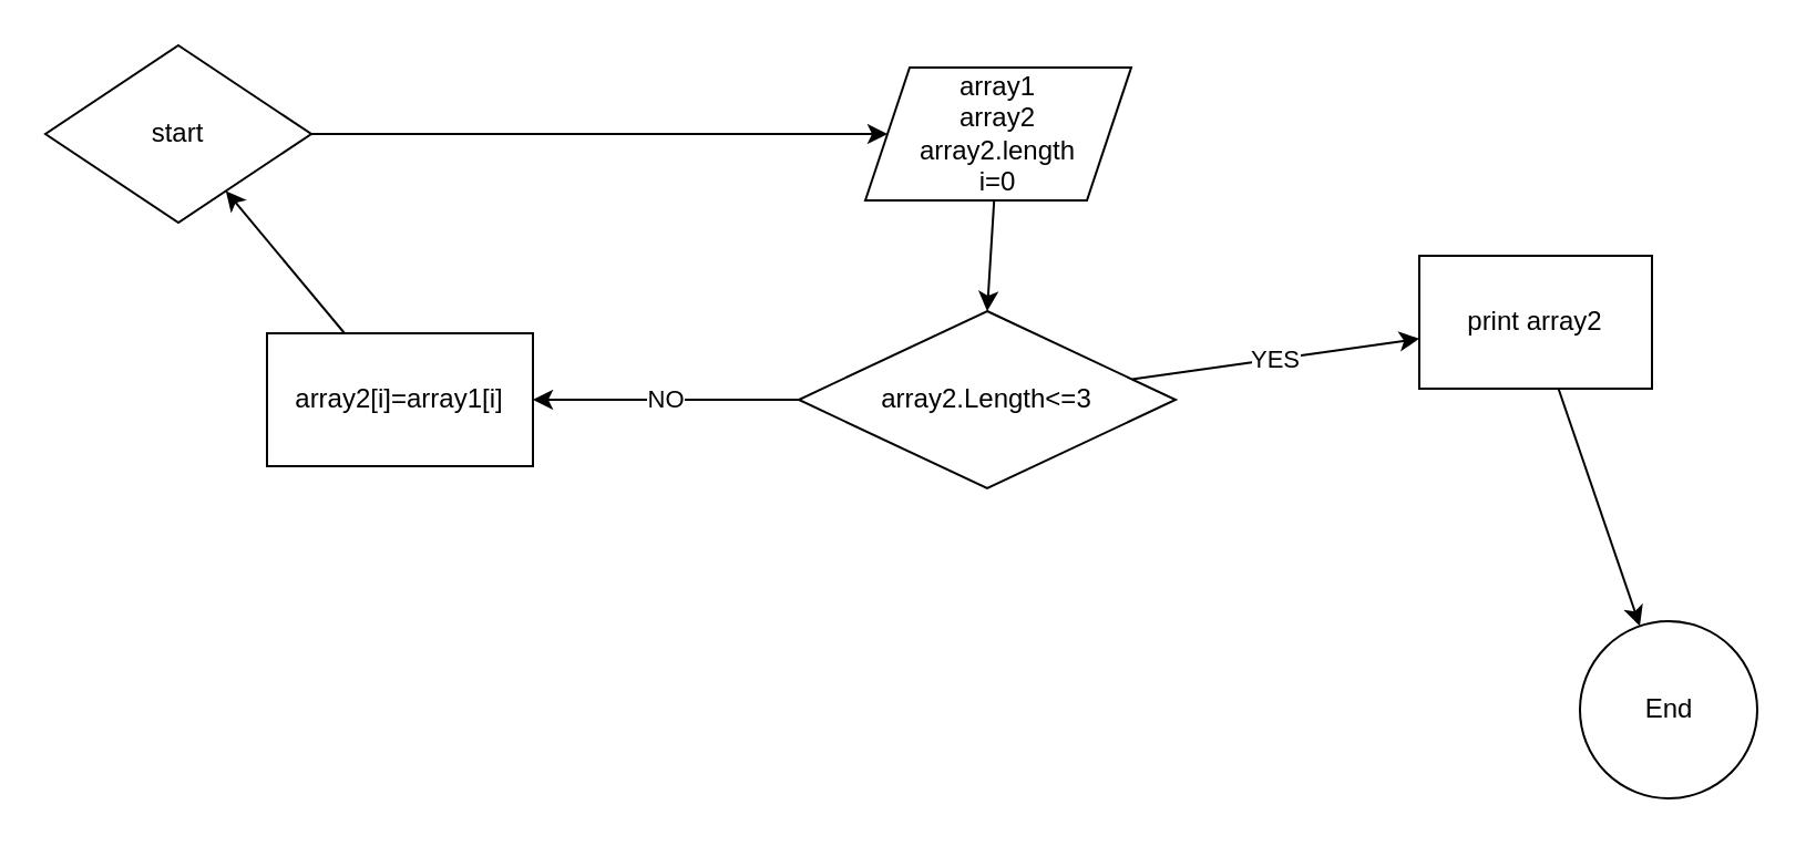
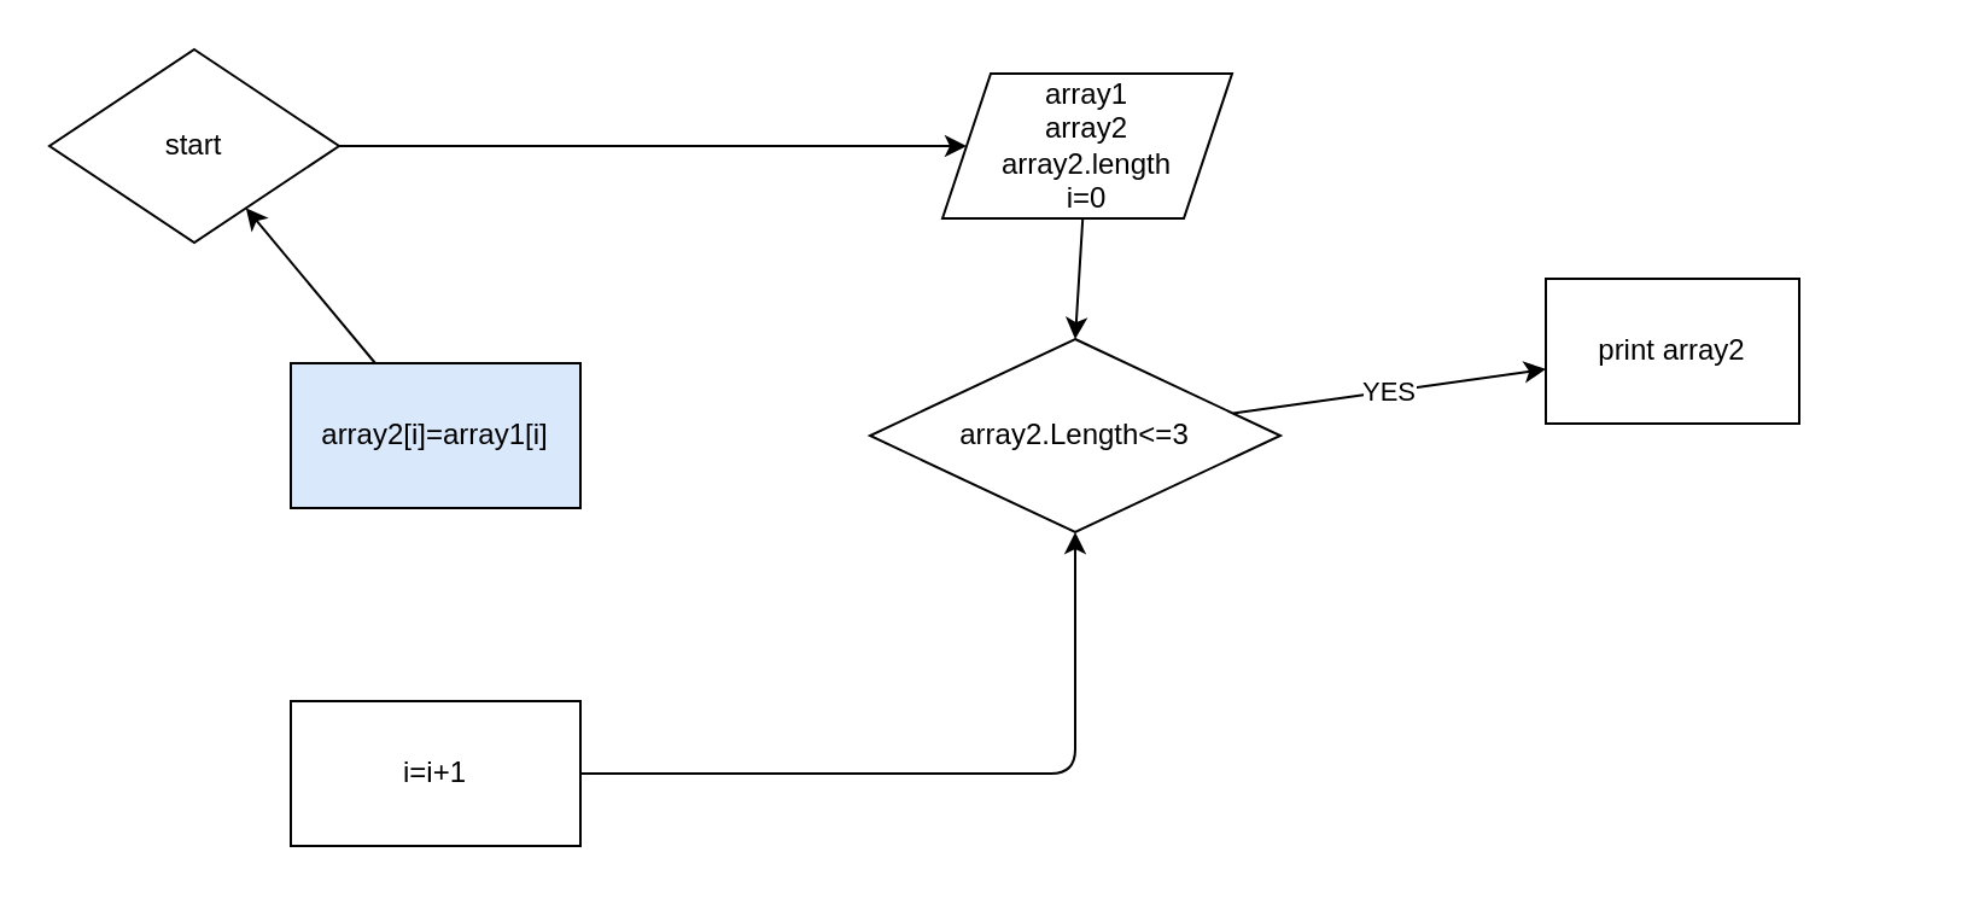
- <mxCell id="10" value="array2[i]=array1[i]" style="whiteSpace=wrap;html=1;" vertex="1" parent="1"><mxGeometry x="120" y="150" width="120" height="60" as="geometry" /></mxCell>
+ <mxCell id="10" value="array2[i]=array1[i]" style="whiteSpace=wrap;html=1;fillColor=#dae8fc;" vertex="1" parent="1"><mxGeometry x="120" y="150" width="120" height="60" as="geometry" /></mxCell>
- <mxCell id="6" value="NO" style="edgeStyle=none;html=1;" edge="1" parent="1" source="8" target="10"><mxGeometry relative="1" as="geometry" /></mxCell>
- <mxCell id="11" value="" style="edgeStyle=none;html=1;" edge="1" parent="1" source="12" target="13"><mxGeometry relative="1" as="geometry" /></mxCell>
+ <mxCell id="15" value="i=i+1" style="whiteSpace=wrap;html=1;" vertex="1" parent="1"><mxGeometry x="120" y="290" width="120" height="60" as="geometry" /></mxCell>
+ <mxCell id="14" style="edgeStyle=none;html=1;entryX=0.5;entryY=1;entryDx=0;entryDy=0;" edge="1" parent="1" source="15" target="8"><mxGeometry relative="1" as="geometry"><Array as="points"><mxPoint x="445" y="320" /></Array></mxGeometry></mxCell>
- <mxCell id="13" value="End" style="ellipse;whiteSpace=wrap;html=1;" vertex="1" parent="1"><mxGeometry x="712.5" y="280" width="80" height="80" as="geometry" /></mxCell>
